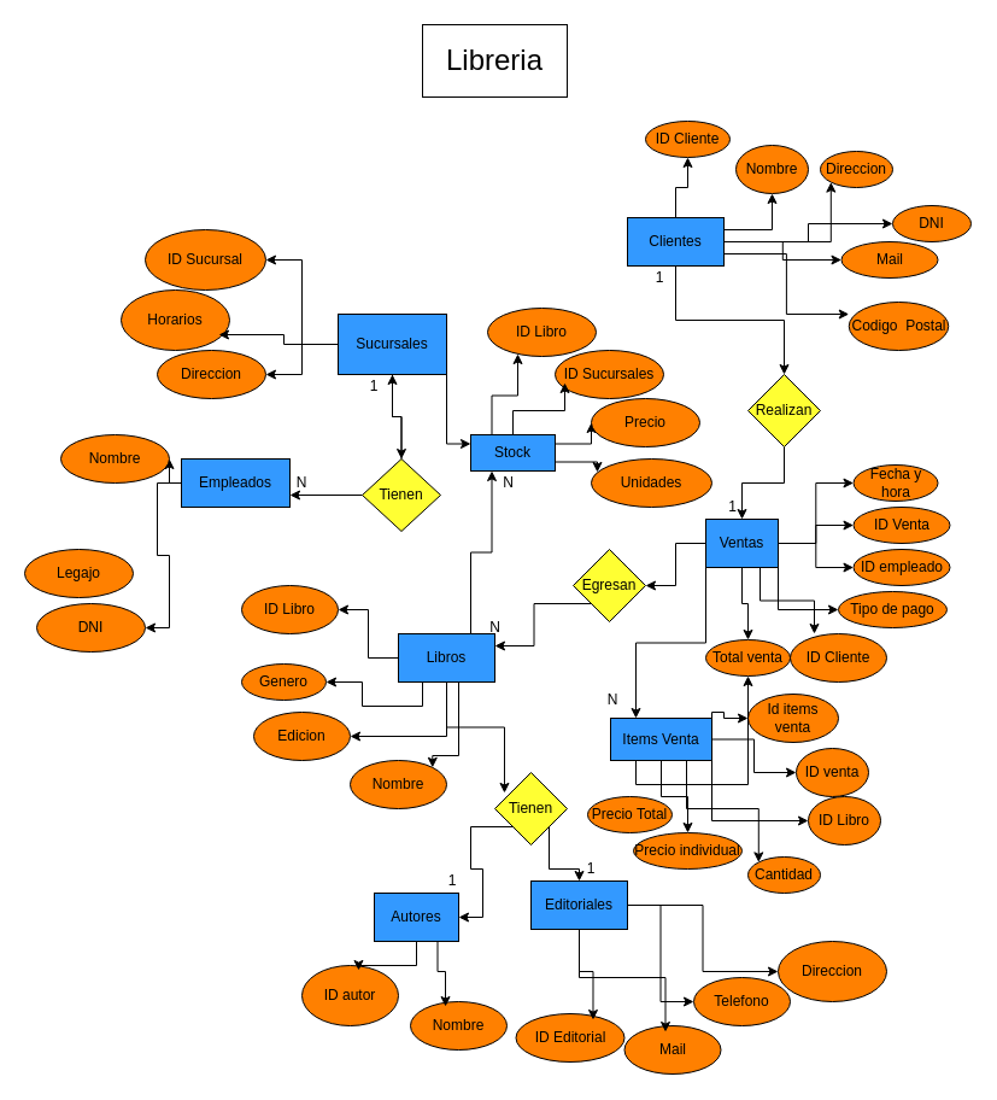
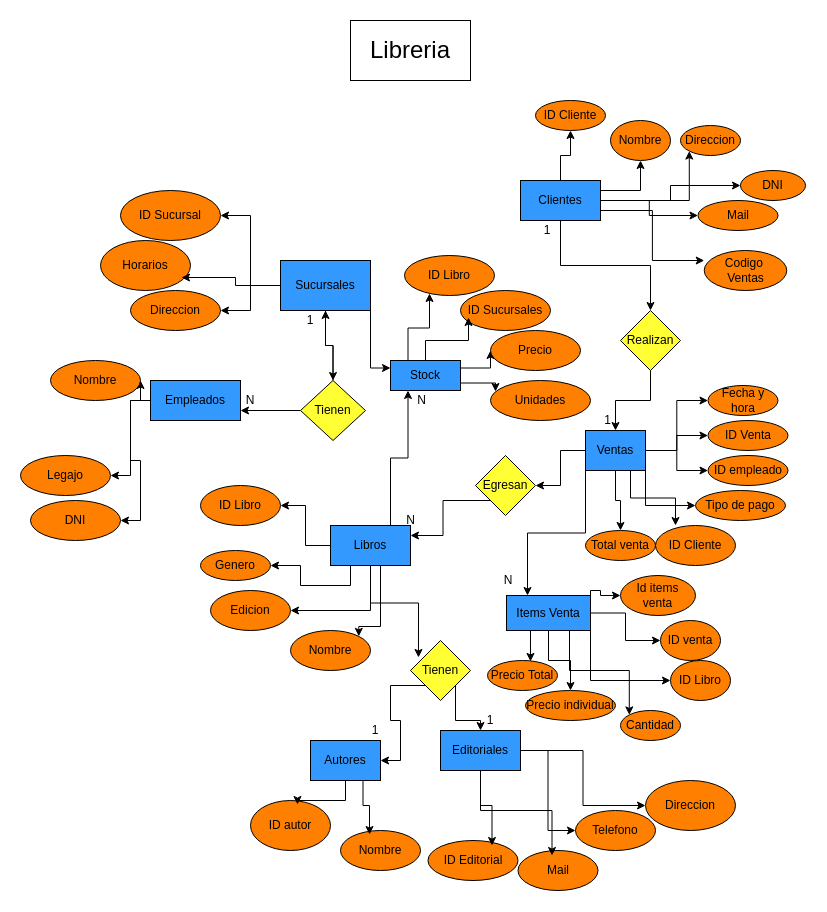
- <mxCell id="97" value="Codigo&amp;nbsp; Postal" style="ellipse;whiteSpace=wrap;html=1;fillColor=#FF8000;" parent="1" vertex="1"><mxGeometry x="703.75" y="250" width="82.5" height="40" as="geometry" /></mxCell>
+ <mxCell id="97" value="Codigo&amp;nbsp; Ventas" style="ellipse;whiteSpace=wrap;html=1;fillColor=#FF8000;" parent="1" vertex="1"><mxGeometry x="703.75" y="250" width="82.5" height="40" as="geometry" /></mxCell>
+ <mxCell id="3" style="edgeStyle=orthogonalEdgeStyle;rounded=0;orthogonalLoop=1;jettySize=auto;html=1;entryX=1;entryY=0.5;entryDx=0;entryDy=0;" parent="1" source="5" target="60" edge="1"><mxGeometry relative="1" as="geometry" /></mxCell>
- <mxCell id="111" style="edgeStyle=orthogonalEdgeStyle;rounded=0;orthogonalLoop=1;jettySize=auto;html=1;exitX=0.25;exitY=1;exitDx=0;exitDy=0;" edge="1" parent="1" source="104" target="54"><mxGeometry relative="1" as="geometry" /></mxCell>
+ <mxCell id="111" style="edgeStyle=orthogonalEdgeStyle;rounded=0;orthogonalLoop=1;jettySize=auto;html=1;exitX=0.25;exitY=1;exitDx=0;exitDy=0;entryX=0.614;entryY=0.033;entryDx=0;entryDy=0;entryPerimeter=0;" edge="1" parent="1" source="104" target="110"><mxGeometry relative="1" as="geometry" /></mxCell>
